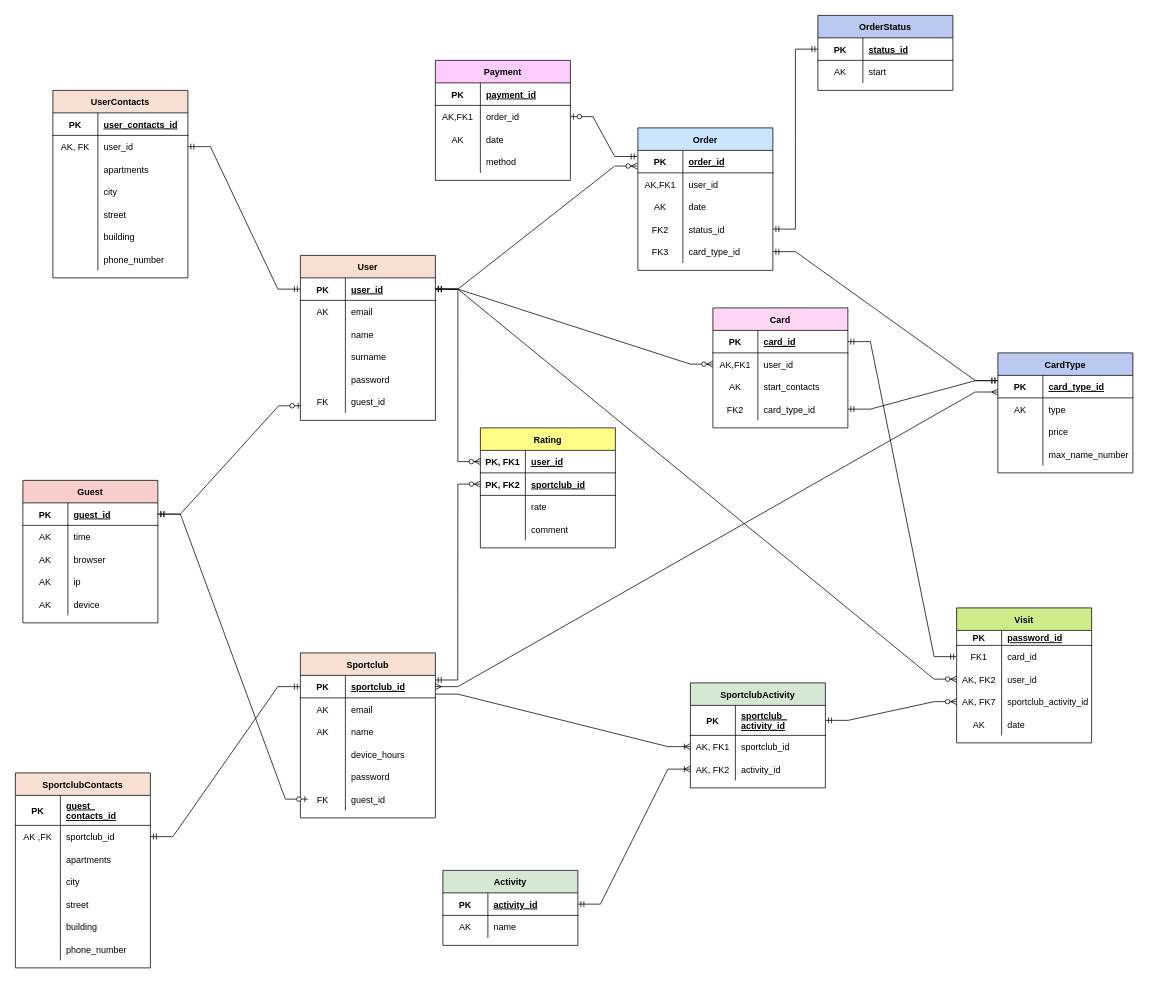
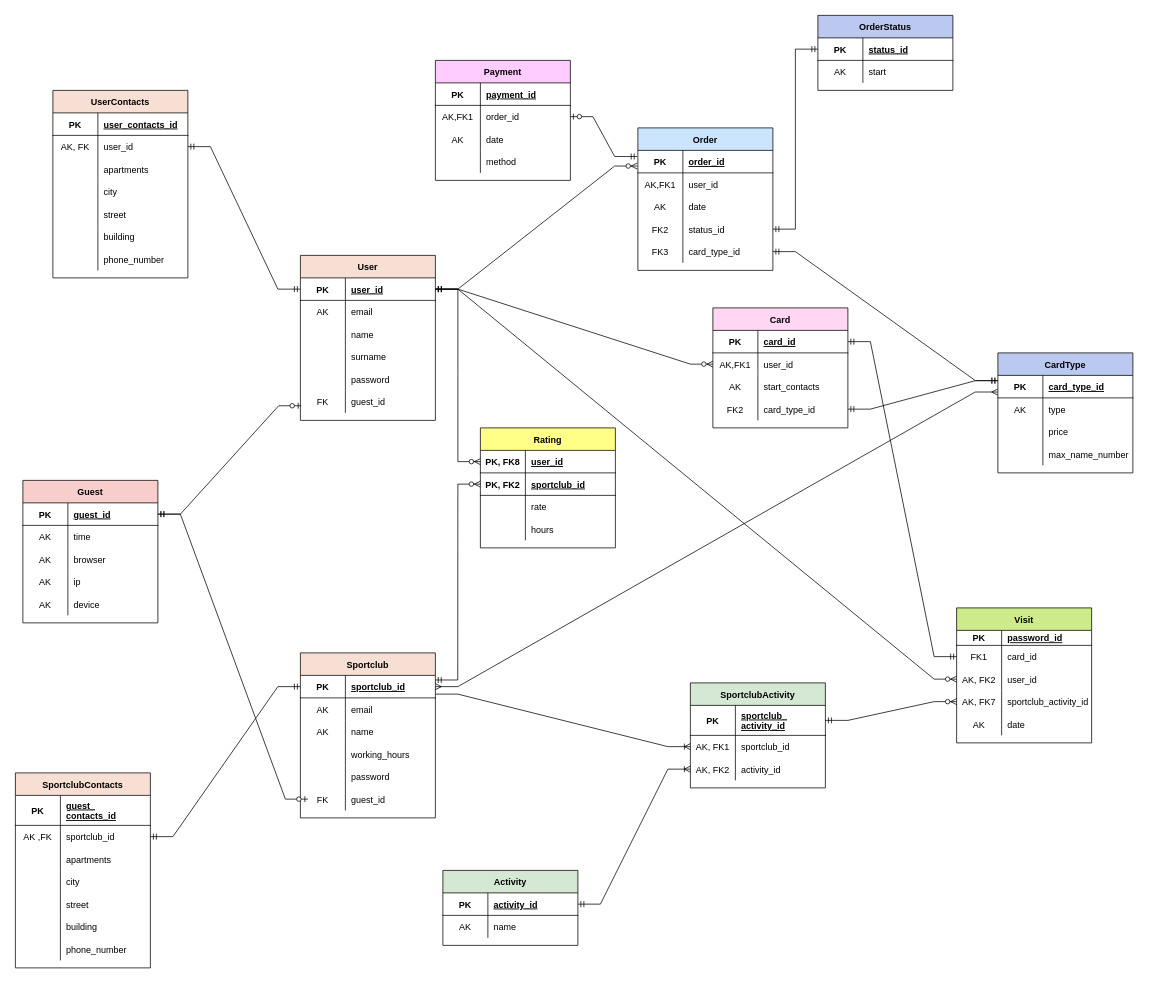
- <mxCell id="80" value="PK, FK1" style="shape=partialRectangle;connectable=0;fillColor=none;top=0;left=0;bottom=0;right=0;fontStyle=1;overflow=hidden;" parent="79" vertex="1"><mxGeometry width="60" height="30" as="geometry"><mxRectangle width="60" height="30" as="alternateBounds" /></mxGeometry></mxCell>
+ <mxCell id="80" value="PK, FK8" style="shape=partialRectangle;connectable=0;fillColor=none;top=0;left=0;bottom=0;right=0;fontStyle=1;overflow=hidden;" parent="79" vertex="1"><mxGeometry width="60" height="30" as="geometry"><mxRectangle width="60" height="30" as="alternateBounds" /></mxGeometry></mxCell>
- <mxCell id="90" value="comment" style="shape=partialRectangle;connectable=0;fillColor=none;top=0;left=0;bottom=0;right=0;align=left;spacingLeft=6;overflow=hidden;" parent="88" vertex="1"><mxGeometry x="60" width="120" height="30" as="geometry"><mxRectangle width="120" height="30" as="alternateBounds" /></mxGeometry></mxCell>
+ <mxCell id="90" value="hours" style="shape=partialRectangle;connectable=0;fillColor=none;top=0;left=0;bottom=0;right=0;align=left;spacingLeft=6;overflow=hidden;" parent="88" vertex="1"><mxGeometry x="60" width="120" height="30" as="geometry"><mxRectangle width="120" height="30" as="alternateBounds" /></mxGeometry></mxCell>
- <mxCell id="49" value="device_hours" style="shape=partialRectangle;connectable=0;fillColor=none;top=0;left=0;bottom=0;right=0;align=left;spacingLeft=6;overflow=hidden;" parent="47" vertex="1"><mxGeometry x="60" width="120" height="30" as="geometry"><mxRectangle width="120" height="30" as="alternateBounds" /></mxGeometry></mxCell>
+ <mxCell id="49" value="working_hours" style="shape=partialRectangle;connectable=0;fillColor=none;top=0;left=0;bottom=0;right=0;align=left;spacingLeft=6;overflow=hidden;" parent="47" vertex="1"><mxGeometry x="60" width="120" height="30" as="geometry"><mxRectangle width="120" height="30" as="alternateBounds" /></mxGeometry></mxCell>
